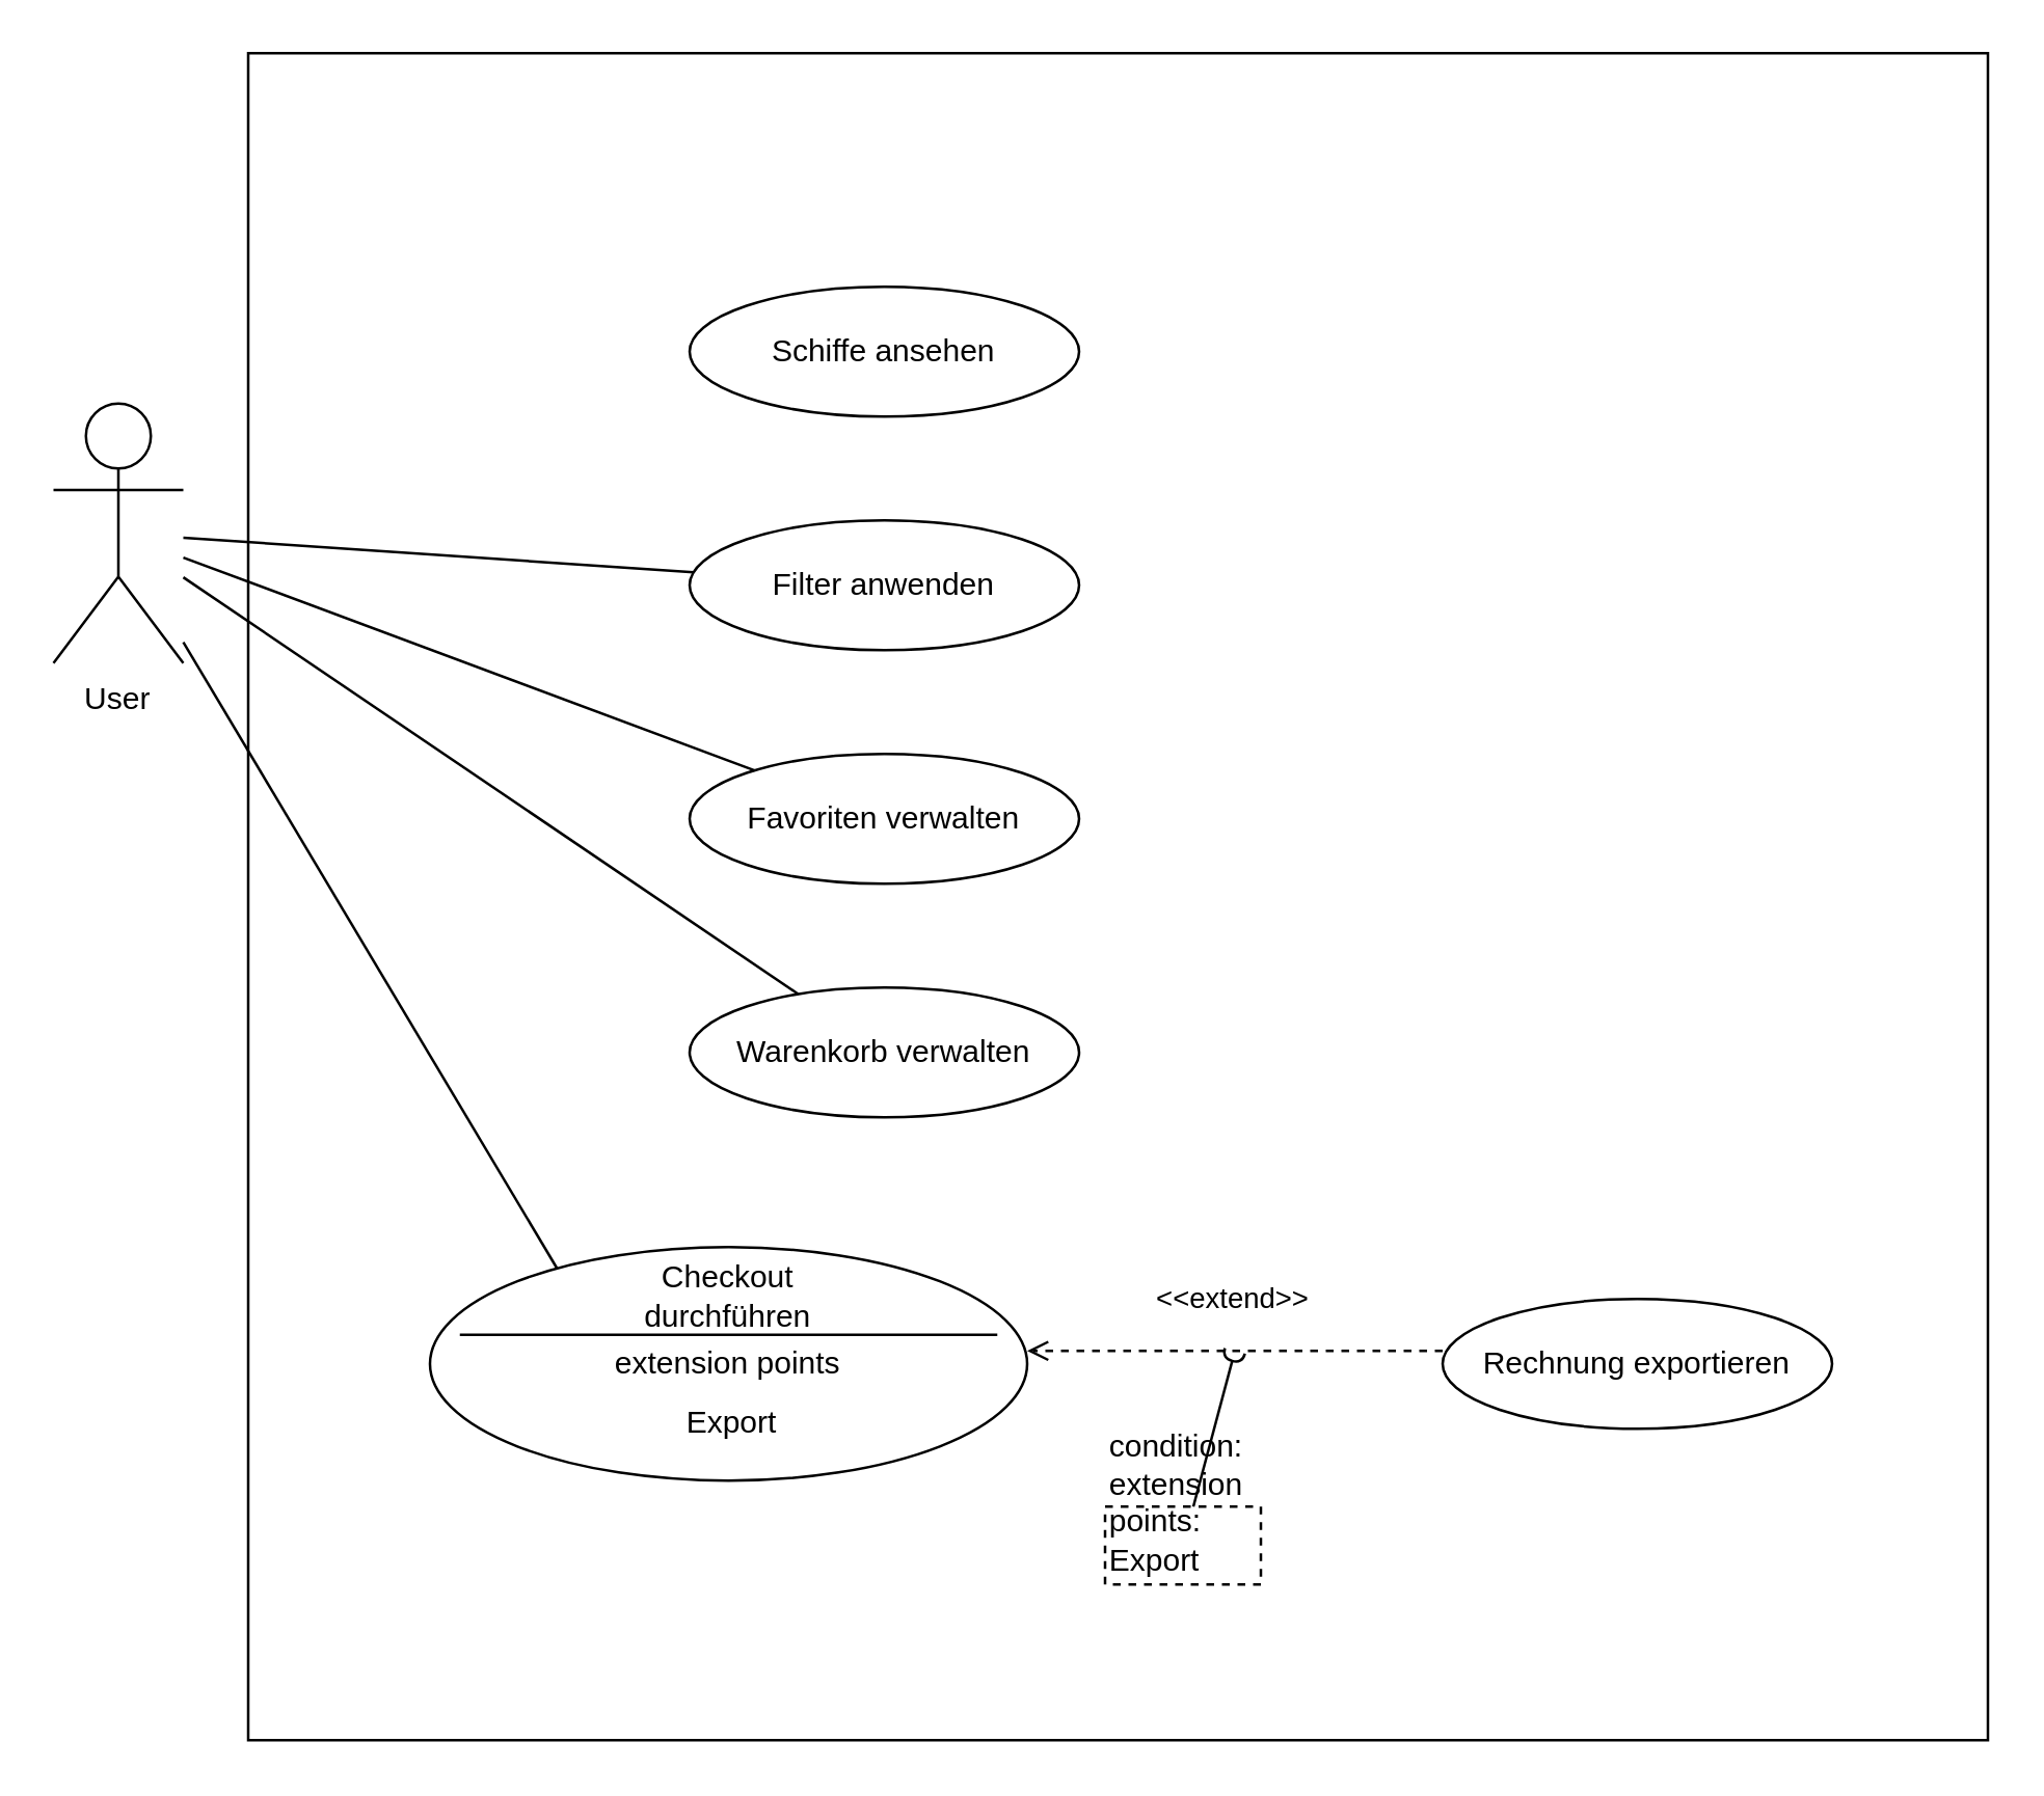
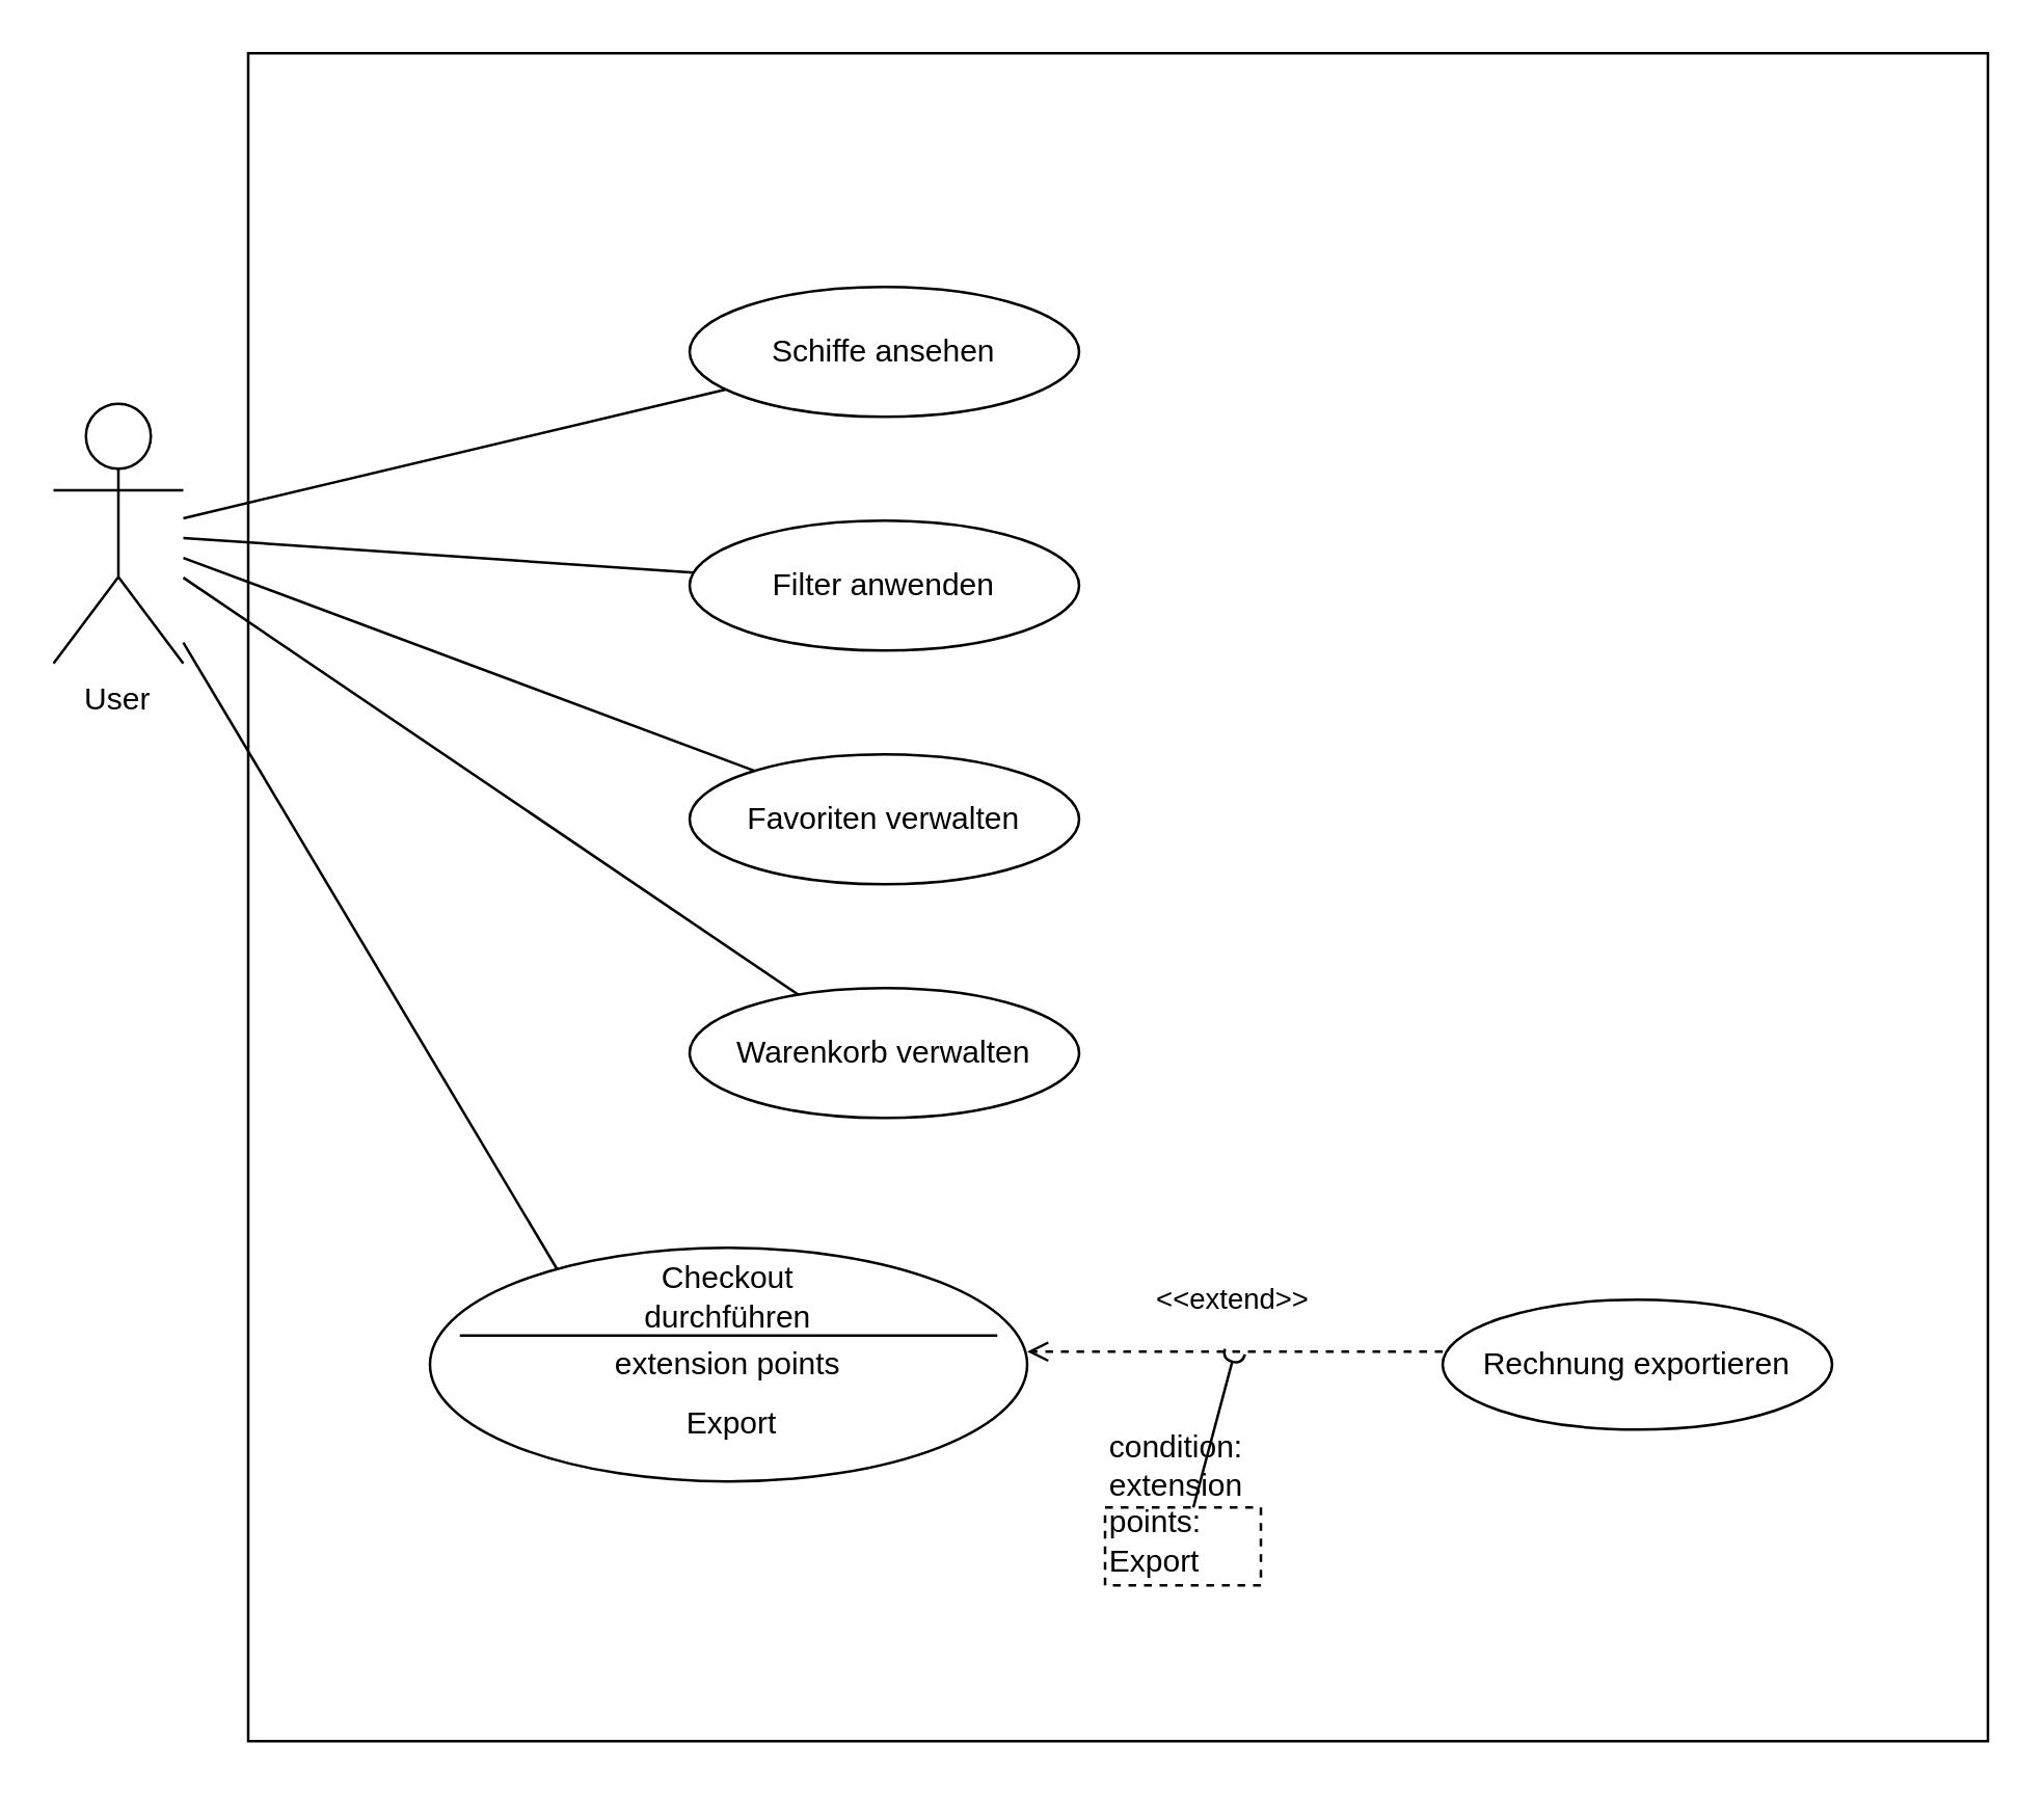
+ <mxCell id="8" style="endArrow=none;startFill=0;" parent="1" source="3" target="4" edge="1"><mxGeometry relative="1" as="geometry" /></mxCell>
